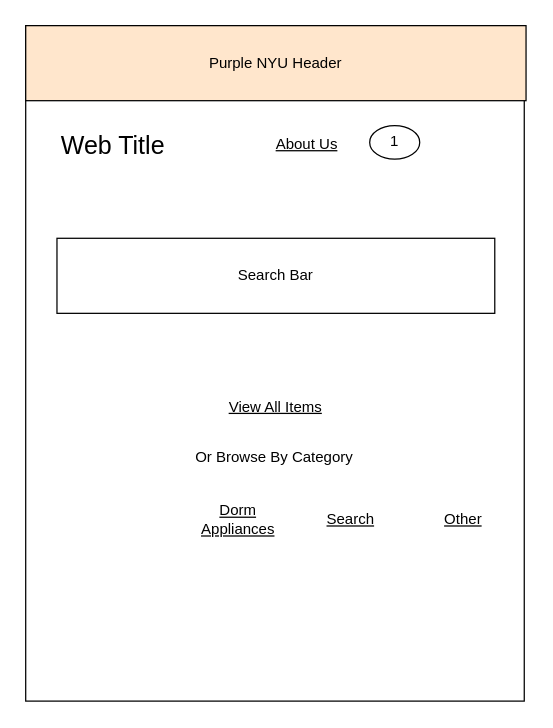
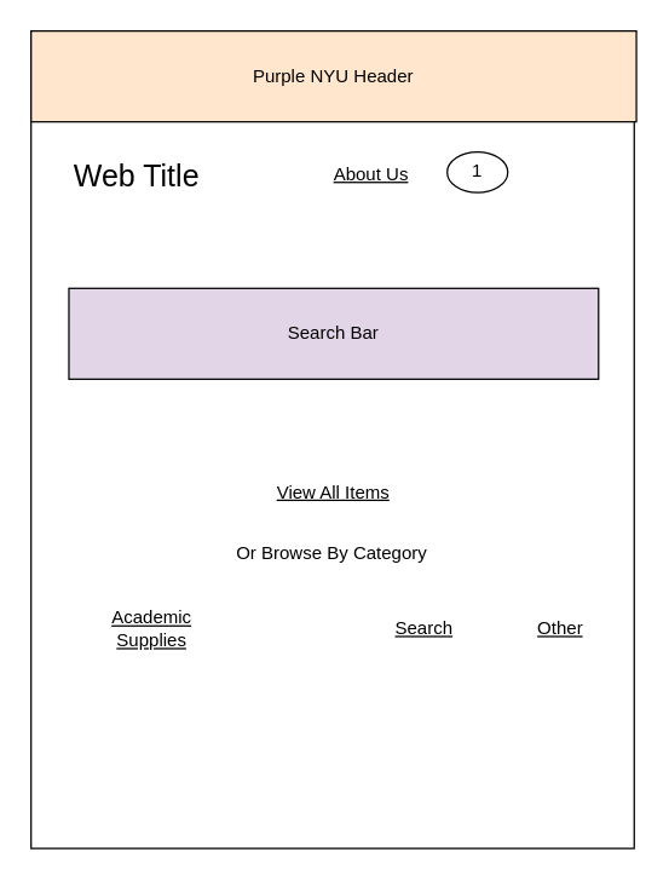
- <mxCell id="6" value="Search Bar" style="rounded=0;whiteSpace=wrap;html=1;fontSize=12;" parent="1" vertex="1"><mxGeometry x="45" y="190" width="350" height="60" as="geometry" /></mxCell>
+ <mxCell id="6" value="Search Bar" style="rounded=0;whiteSpace=wrap;html=1;fontSize=12;fillColor=#e1d5e7;" parent="1" vertex="1"><mxGeometry x="45" y="190" width="350" height="60" as="geometry" /></mxCell>
+ <mxCell id="8" value="&lt;u&gt;Academic Supplies&lt;/u&gt;" style="text;html=1;strokeColor=none;fillColor=none;align=center;verticalAlign=middle;whiteSpace=wrap;rounded=0;fontSize=12;" parent="1" vertex="1"><mxGeometry x="70" y="400" width="60" height="30" as="geometry" /></mxCell>
- <mxCell id="9" value="&lt;u&gt;Dorm Appliances&lt;/u&gt;" style="text;html=1;strokeColor=none;fillColor=none;align=center;verticalAlign=middle;whiteSpace=wrap;rounded=0;fontSize=12;" parent="1" vertex="1"><mxGeometry x="160" y="400" width="60" height="30" as="geometry" /></mxCell>
